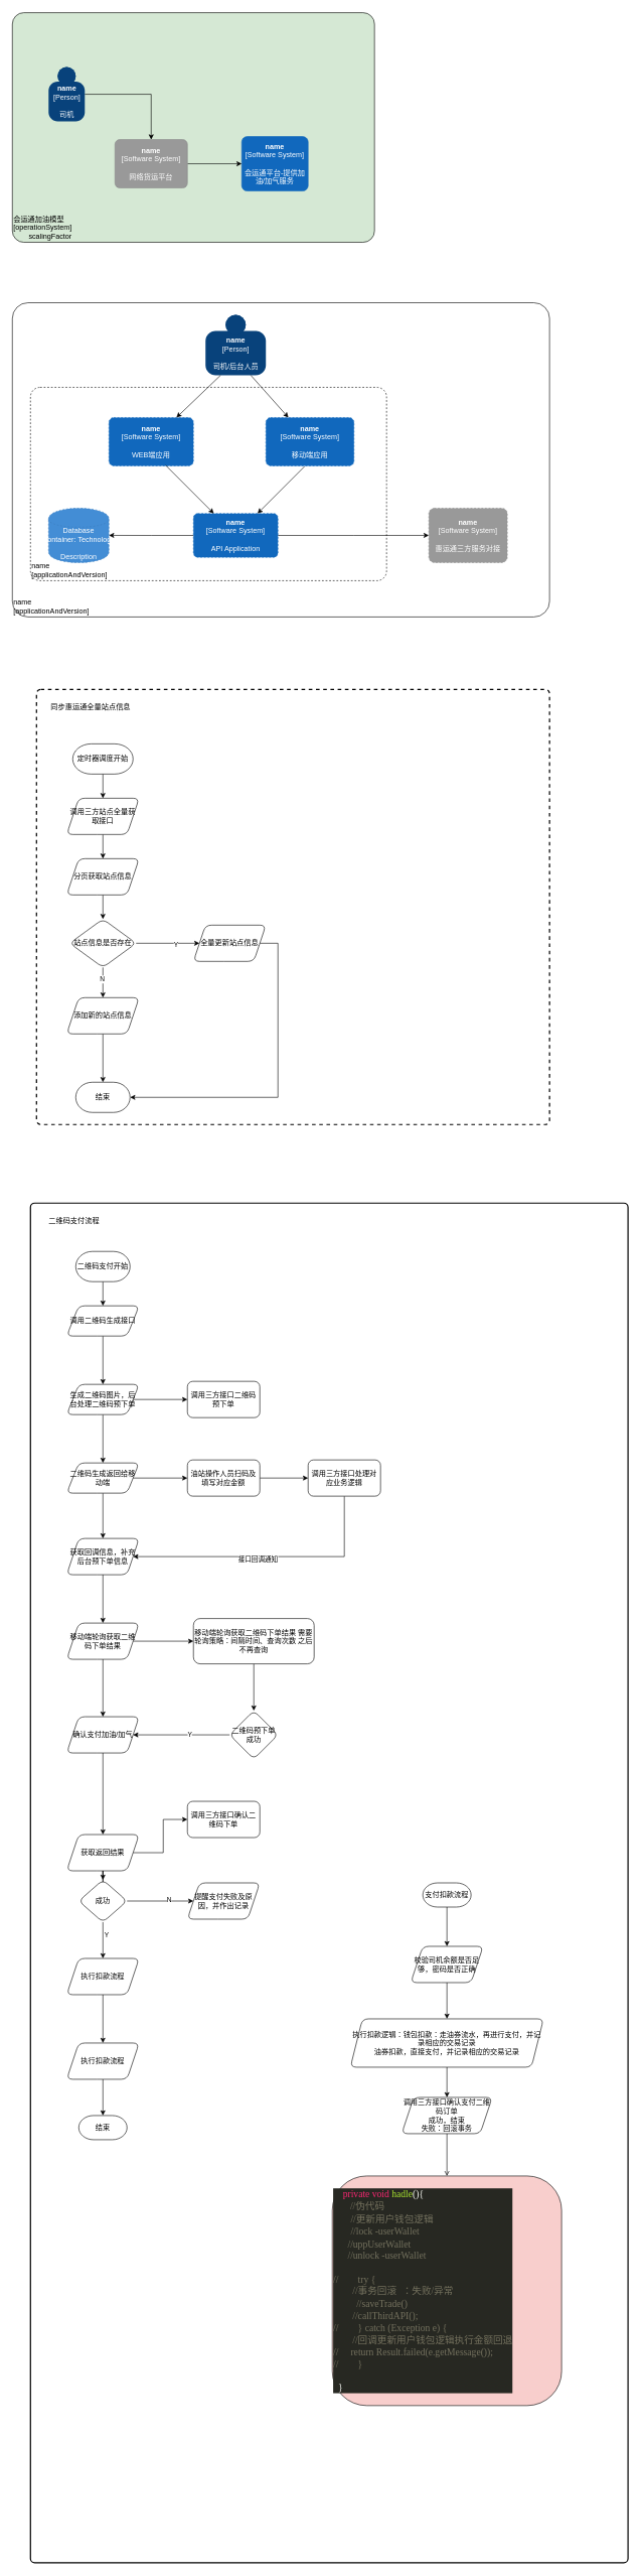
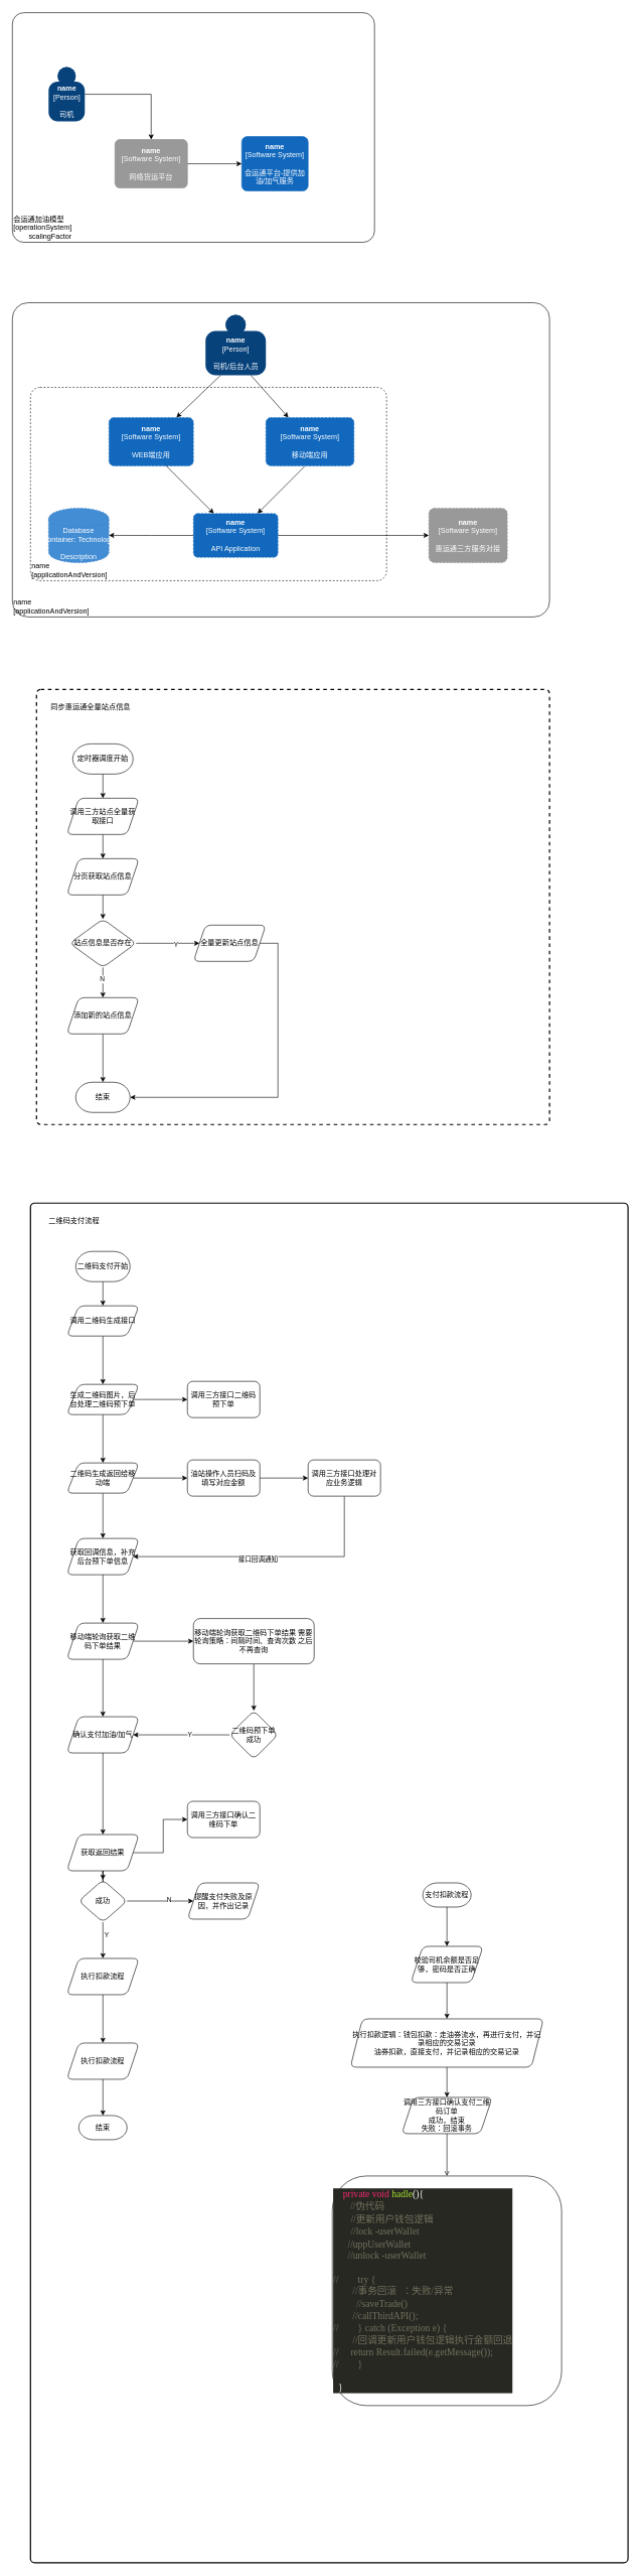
- <mxCell id="2" value="&lt;div style=&quot;text-align: left&quot;&gt;会运通加油模型&lt;/div&gt;&lt;div style=&quot;text-align: left&quot;&gt;[operationSystem]&lt;/div&gt;&lt;div style=&quot;text-align: right&quot;&gt;scalingFactor&lt;/div&gt;" style="rounded=1;whiteSpace=wrap;html=1;labelBackgroundColor=none;fillColor=#d5e8d4;fontColor=#000000;align=left;arcSize=5;strokeColor=#000000;verticalAlign=bottom;metaEdit=1;metaData={&quot;c4Type&quot;:{&quot;editable&quot;:false}};points=[[0.25,0,0],[0.5,0,0],[0.75,0,0],[1,0.25,0],[1,0.5,0],[1,0.75,0],[0.75,1,0],[0.5,1,0],[0.25,1,0],[0,0.75,0],[0,0.5,0],[0,0.25,0]];" vertex="1" parent="1"><mxGeometry x="20" y="20" width="600" height="380" as="geometry" /></mxCell>
+ <mxCell id="2" value="&lt;div style=&quot;text-align: left&quot;&gt;会运通加油模型&lt;/div&gt;&lt;div style=&quot;text-align: left&quot;&gt;[operationSystem]&lt;/div&gt;&lt;div style=&quot;text-align: right&quot;&gt;scalingFactor&lt;/div&gt;" style="rounded=1;whiteSpace=wrap;html=1;labelBackgroundColor=none;fillColor=#ffffff;fontColor=#000000;align=left;arcSize=5;strokeColor=#000000;verticalAlign=bottom;metaEdit=1;metaData={&quot;c4Type&quot;:{&quot;editable&quot;:false}};points=[[0.25,0,0],[0.5,0,0],[0.75,0,0],[1,0.25,0],[1,0.5,0],[1,0.75,0],[0.75,1,0],[0.5,1,0],[0.25,1,0],[0,0.75,0],[0,0.5,0],[0,0.25,0]];" vertex="1" parent="1"><mxGeometry x="20" y="20" width="600" height="380" as="geometry" /></mxCell>
- <mxCell id="93" value="&lt;pre style=&quot;background-color: #272822 ; color: #ffffff ; font-family: &amp;#34;comic sans ms&amp;#34; ; font-size: 12.0pt&quot;&gt;    &lt;span style=&quot;color: #f92772&quot;&gt;private void &lt;/span&gt;&lt;span style=&quot;color: #a7e22e&quot;&gt;hadle&lt;/span&gt;&lt;span style=&quot;color: #f9faf4&quot;&gt;(){&lt;br&gt;&lt;/span&gt;&lt;span style=&quot;color: #f9faf4&quot;&gt;       &lt;/span&gt;&lt;span style=&quot;color: #74715e&quot;&gt;//&lt;/span&gt;&lt;span style=&quot;color: #74715e ; font-family: &amp;#34;courier new&amp;#34;&quot;&gt;伪代码&lt;br&gt;&lt;/span&gt;&lt;span style=&quot;color: #74715e ; font-family: &amp;#34;courier new&amp;#34;&quot;&gt;   &lt;/span&gt;&lt;span style=&quot;color: #74715e&quot;&gt;//&lt;/span&gt;&lt;span style=&quot;color: #74715e ; font-family: &amp;#34;courier new&amp;#34;&quot;&gt;更新用户钱包逻辑&lt;br&gt;&lt;/span&gt;&lt;span style=&quot;color: #74715e ; font-family: &amp;#34;courier new&amp;#34;&quot;&gt;   &lt;/span&gt;&lt;span style=&quot;color: #74715e&quot;&gt;//lock -userWallet&lt;br&gt;&lt;/span&gt;&lt;span style=&quot;color: #74715e&quot;&gt;      //uppUserWallet&lt;br&gt;&lt;/span&gt;&lt;span style=&quot;color: #74715e&quot;&gt;      //unlock -userWallet&lt;br&gt;&lt;/span&gt;&lt;span style=&quot;color: #74715e&quot;&gt;&lt;br&gt;&lt;/span&gt;&lt;span style=&quot;color: #74715e&quot;&gt;//        try {&lt;br&gt;&lt;/span&gt;&lt;span style=&quot;color: #74715e&quot;&gt;        //&lt;/span&gt;&lt;span style=&quot;color: #74715e ; font-family: &amp;#34;courier new&amp;#34;&quot;&gt;事务回滚 ：失败&lt;/span&gt;&lt;span style=&quot;color: #74715e&quot;&gt;/&lt;/span&gt;&lt;span style=&quot;color: #74715e ; font-family: &amp;#34;courier new&amp;#34;&quot;&gt;异常&lt;br&gt;&lt;/span&gt;&lt;span style=&quot;color: #74715e ; font-family: &amp;#34;courier new&amp;#34;&quot;&gt;    &lt;/span&gt;&lt;span style=&quot;color: #74715e&quot;&gt;//saveTrade()&lt;br&gt;&lt;/span&gt;&lt;span style=&quot;color: #74715e&quot;&gt;        //callThirdAPI();&lt;br&gt;&lt;/span&gt;&lt;span style=&quot;color: #74715e&quot;&gt;//        } catch (Exception e) {&lt;br&gt;&lt;/span&gt;&lt;span style=&quot;color: #74715e&quot;&gt;        //&lt;/span&gt;&lt;span style=&quot;color: #74715e ; font-family: &amp;#34;courier new&amp;#34;&quot;&gt;回调更新用户钱包逻辑执行金额回退&lt;br&gt;&lt;/span&gt;&lt;span style=&quot;color: #74715e&quot;&gt;//     return Result.failed(e.getMessage());&lt;br&gt;&lt;/span&gt;&lt;span style=&quot;color: #74715e&quot;&gt;//        }&lt;br&gt;&lt;/span&gt;&lt;span style=&quot;color: #74715e&quot;&gt;&lt;br&gt;&lt;/span&gt;&lt;span style=&quot;color: #74715e&quot;&gt;  &lt;/span&gt;&lt;span style=&quot;color: #f9faf4&quot;&gt;}&lt;/span&gt;&lt;/pre&gt;" style="whiteSpace=wrap;html=1;rounded=1;shadow=0;strokeWidth=1;glass=0;sketch=0;align=left;fillColor=#f8cecc;" vertex="1" parent="1"><mxGeometry x="550" y="3600" width="380" height="380" as="geometry" /></mxCell>
+ <mxCell id="93" value="&lt;pre style=&quot;background-color: #272822 ; color: #ffffff ; font-family: &amp;#34;comic sans ms&amp;#34; ; font-size: 12.0pt&quot;&gt;    &lt;span style=&quot;color: #f92772&quot;&gt;private void &lt;/span&gt;&lt;span style=&quot;color: #a7e22e&quot;&gt;hadle&lt;/span&gt;&lt;span style=&quot;color: #f9faf4&quot;&gt;(){&lt;br&gt;&lt;/span&gt;&lt;span style=&quot;color: #f9faf4&quot;&gt;       &lt;/span&gt;&lt;span style=&quot;color: #74715e&quot;&gt;//&lt;/span&gt;&lt;span style=&quot;color: #74715e ; font-family: &amp;#34;courier new&amp;#34;&quot;&gt;伪代码&lt;br&gt;&lt;/span&gt;&lt;span style=&quot;color: #74715e ; font-family: &amp;#34;courier new&amp;#34;&quot;&gt;   &lt;/span&gt;&lt;span style=&quot;color: #74715e&quot;&gt;//&lt;/span&gt;&lt;span style=&quot;color: #74715e ; font-family: &amp;#34;courier new&amp;#34;&quot;&gt;更新用户钱包逻辑&lt;br&gt;&lt;/span&gt;&lt;span style=&quot;color: #74715e ; font-family: &amp;#34;courier new&amp;#34;&quot;&gt;   &lt;/span&gt;&lt;span style=&quot;color: #74715e&quot;&gt;//lock -userWallet&lt;br&gt;&lt;/span&gt;&lt;span style=&quot;color: #74715e&quot;&gt;      //uppUserWallet&lt;br&gt;&lt;/span&gt;&lt;span style=&quot;color: #74715e&quot;&gt;      //unlock -userWallet&lt;br&gt;&lt;/span&gt;&lt;span style=&quot;color: #74715e&quot;&gt;&lt;br&gt;&lt;/span&gt;&lt;span style=&quot;color: #74715e&quot;&gt;//        try {&lt;br&gt;&lt;/span&gt;&lt;span style=&quot;color: #74715e&quot;&gt;        //&lt;/span&gt;&lt;span style=&quot;color: #74715e ; font-family: &amp;#34;courier new&amp;#34;&quot;&gt;事务回滚 ：失败&lt;/span&gt;&lt;span style=&quot;color: #74715e&quot;&gt;/&lt;/span&gt;&lt;span style=&quot;color: #74715e ; font-family: &amp;#34;courier new&amp;#34;&quot;&gt;异常&lt;br&gt;&lt;/span&gt;&lt;span style=&quot;color: #74715e ; font-family: &amp;#34;courier new&amp;#34;&quot;&gt;    &lt;/span&gt;&lt;span style=&quot;color: #74715e&quot;&gt;//saveTrade()&lt;br&gt;&lt;/span&gt;&lt;span style=&quot;color: #74715e&quot;&gt;        //callThirdAPI();&lt;br&gt;&lt;/span&gt;&lt;span style=&quot;color: #74715e&quot;&gt;//        } catch (Exception e) {&lt;br&gt;&lt;/span&gt;&lt;span style=&quot;color: #74715e&quot;&gt;        //&lt;/span&gt;&lt;span style=&quot;color: #74715e ; font-family: &amp;#34;courier new&amp;#34;&quot;&gt;回调更新用户钱包逻辑执行金额回退&lt;br&gt;&lt;/span&gt;&lt;span style=&quot;color: #74715e&quot;&gt;//     return Result.failed(e.getMessage());&lt;br&gt;&lt;/span&gt;&lt;span style=&quot;color: #74715e&quot;&gt;//        }&lt;br&gt;&lt;/span&gt;&lt;span style=&quot;color: #74715e&quot;&gt;&lt;br&gt;&lt;/span&gt;&lt;span style=&quot;color: #74715e&quot;&gt;  &lt;/span&gt;&lt;span style=&quot;color: #f9faf4&quot;&gt;}&lt;/span&gt;&lt;/pre&gt;" style="whiteSpace=wrap;html=1;rounded=1;shadow=0;strokeWidth=1;glass=0;sketch=0;align=left;" vertex="1" parent="1"><mxGeometry x="550" y="3600" width="380" height="380" as="geometry" /></mxCell>
